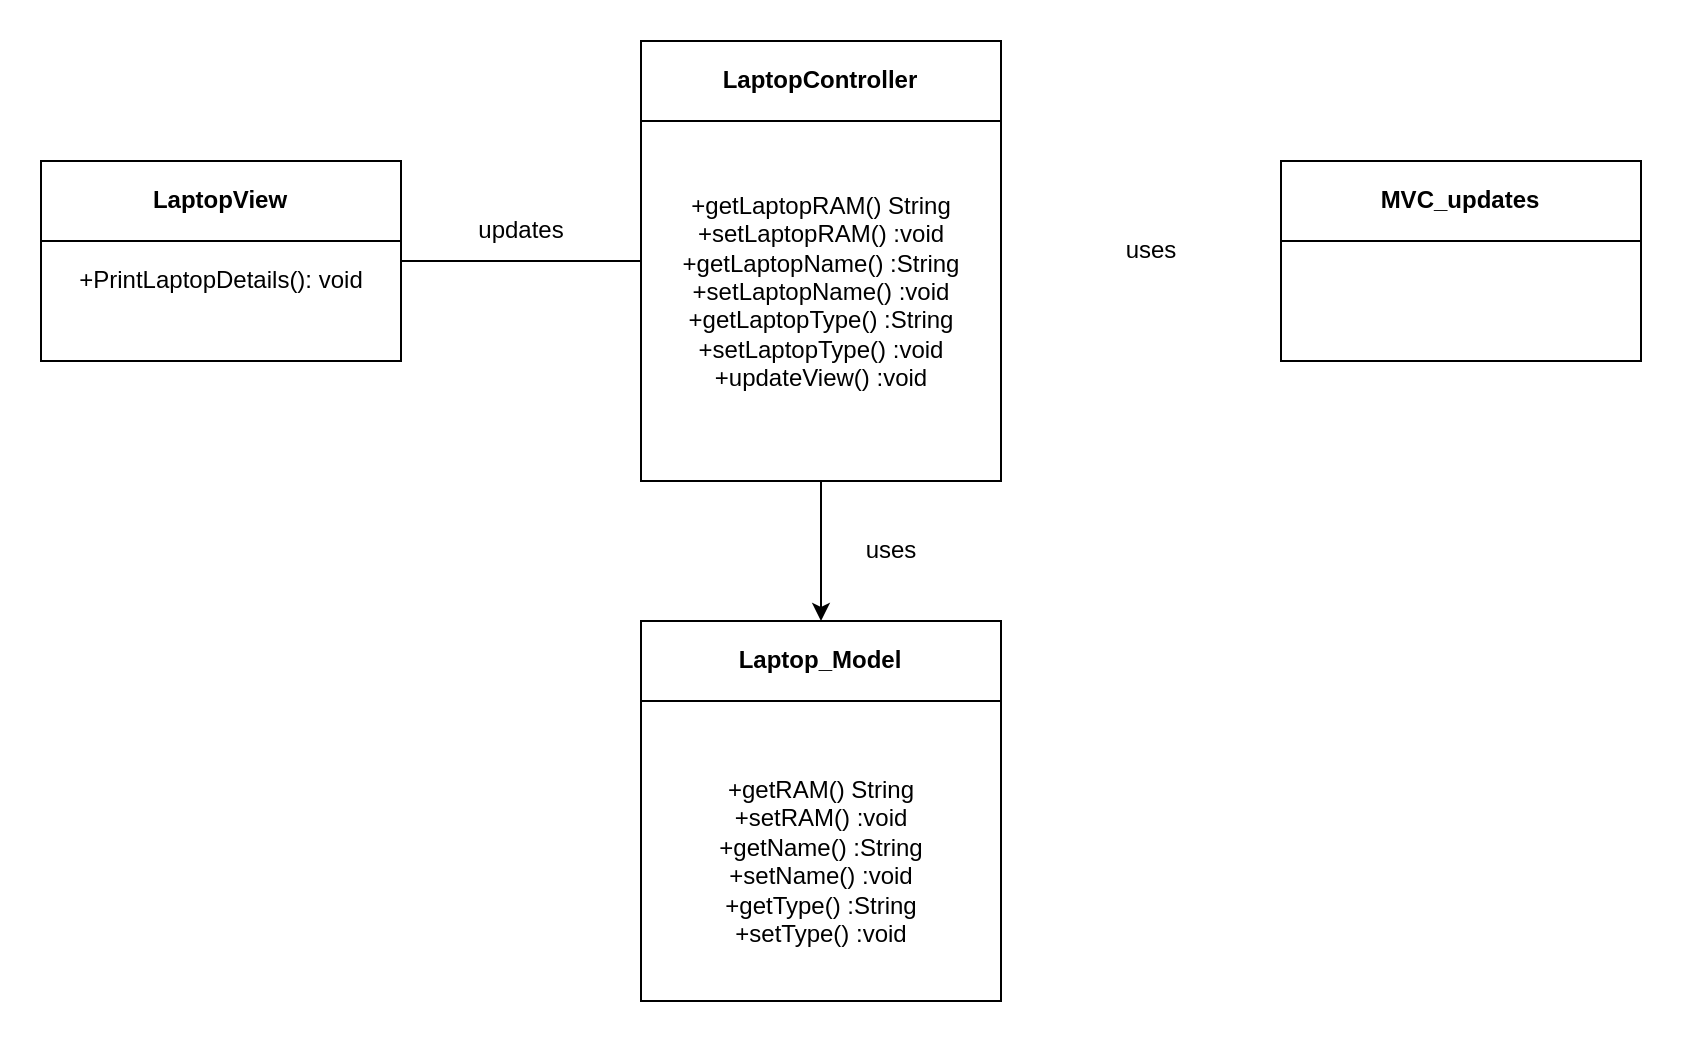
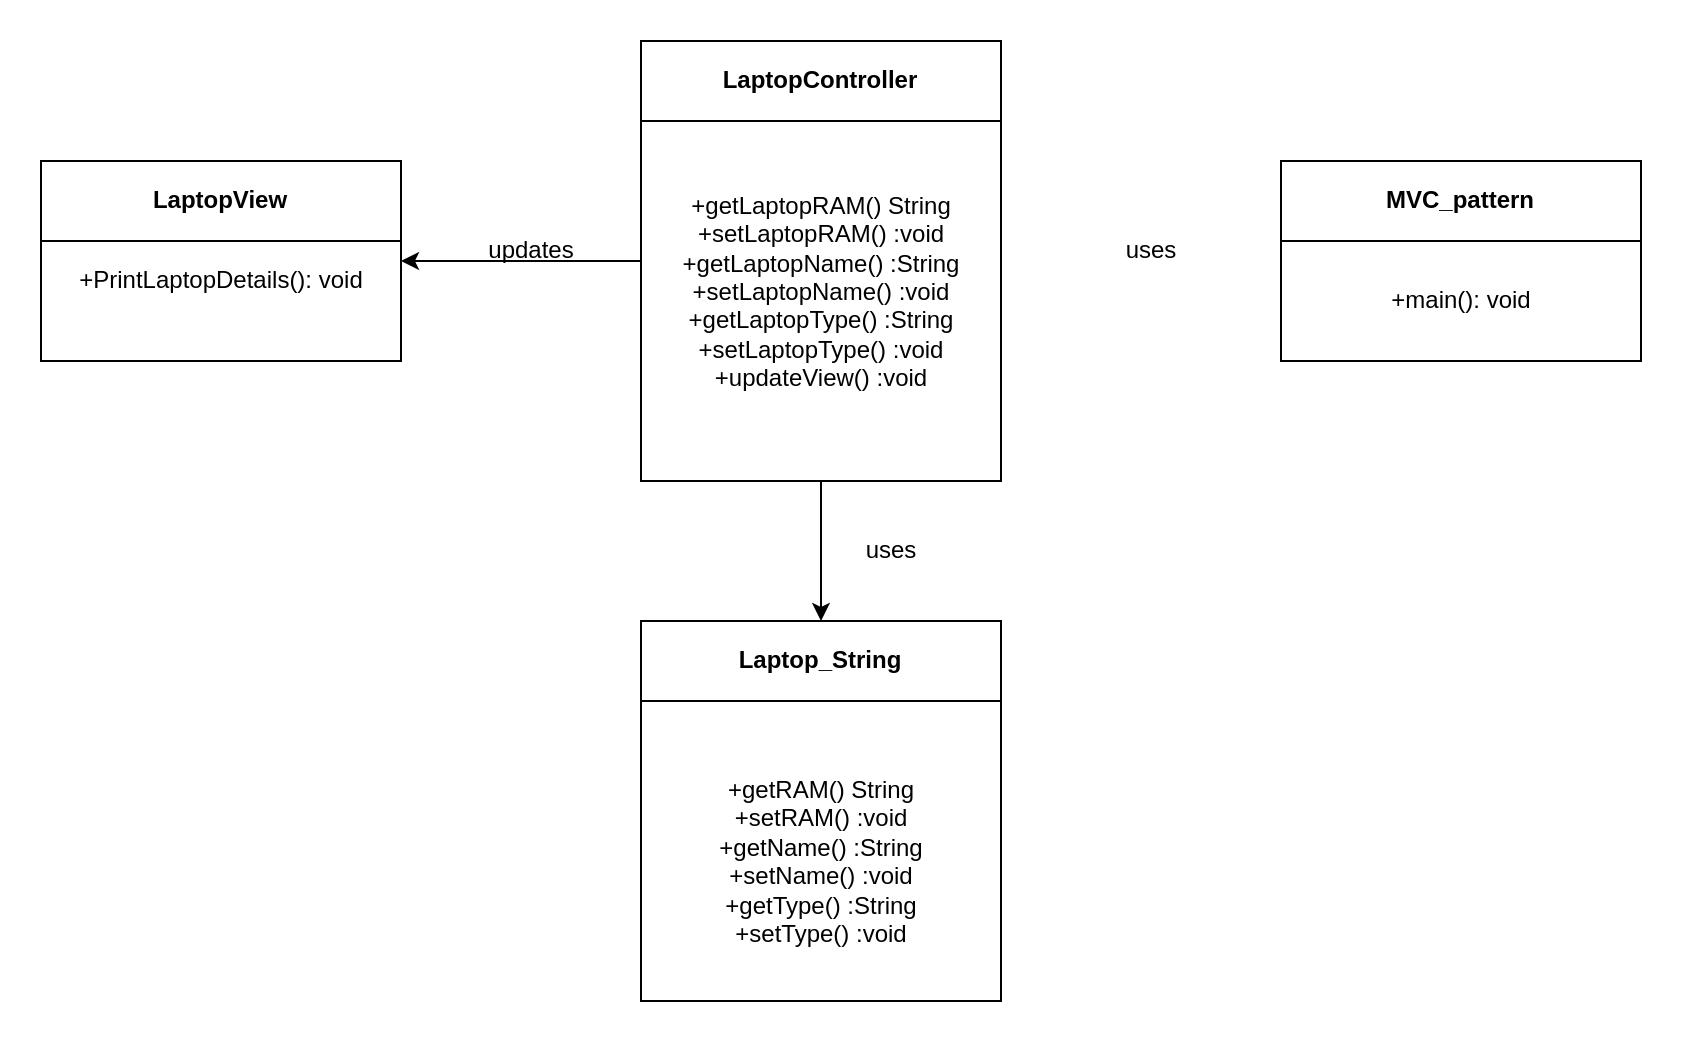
- <mxCell id="2" value="MVC_updates" style="swimlane;whiteSpace=wrap;html=1;startSize=40;" parent="1" vertex="1"><mxGeometry x="640" y="80" width="180" height="100" as="geometry" /></mxCell>
+ <mxCell id="2" value="MVC_pattern" style="swimlane;whiteSpace=wrap;html=1;startSize=40;" parent="1" vertex="1"><mxGeometry x="640" y="80" width="180" height="100" as="geometry" /></mxCell>
- <mxCell id="14" value="updates" style="text;html=1;align=center;verticalAlign=middle;resizable=0;points=[];autosize=1;strokeColor=none;fillColor=none;" parent="1" vertex="1"><mxGeometry x="225" y="100" width="70" height="30" as="geometry" /></mxCell>
+ <mxCell id="14" value="updates" style="text;html=1;align=center;verticalAlign=middle;resizable=0;points=[];autosize=1;strokeColor=none;fillColor=none;" parent="1" vertex="1"><mxGeometry x="230" y="110" width="70" height="30" as="geometry" /></mxCell>
- <mxCell id="7" style="edgeStyle=orthogonalEdgeStyle;rounded=0;orthogonalLoop=1;jettySize=auto;html=1;exitX=0;exitY=0.5;exitDx=0;exitDy=0;entryX=1;entryY=0.5;entryDx=0;entryDy=0;endArrow=none;" parent="1" source="8" target="4" edge="1"><mxGeometry relative="1" as="geometry" /></mxCell>
+ <mxCell id="7" style="edgeStyle=orthogonalEdgeStyle;rounded=0;orthogonalLoop=1;jettySize=auto;html=1;exitX=0;exitY=0.5;exitDx=0;exitDy=0;entryX=1;entryY=0.5;entryDx=0;entryDy=0;" parent="1" source="8" target="4" edge="1"><mxGeometry relative="1" as="geometry" /></mxCell>
+ <mxCell id="3" value="+main(): void" style="text;html=1;align=center;verticalAlign=middle;resizable=0;points=[];autosize=1;strokeColor=none;fillColor=none;" parent="2" vertex="1"><mxGeometry x="45" y="55" width="90" height="30" as="geometry" /></mxCell>
- <mxCell id="10" value="Laptop_Model" style="swimlane;whiteSpace=wrap;html=1;startSize=40;" parent="1" vertex="1"><mxGeometry x="320" y="310" width="180" height="190" as="geometry" /></mxCell>
+ <mxCell id="10" value="Laptop_String" style="swimlane;whiteSpace=wrap;html=1;startSize=40;" parent="1" vertex="1"><mxGeometry x="320" y="310" width="180" height="190" as="geometry" /></mxCell>
